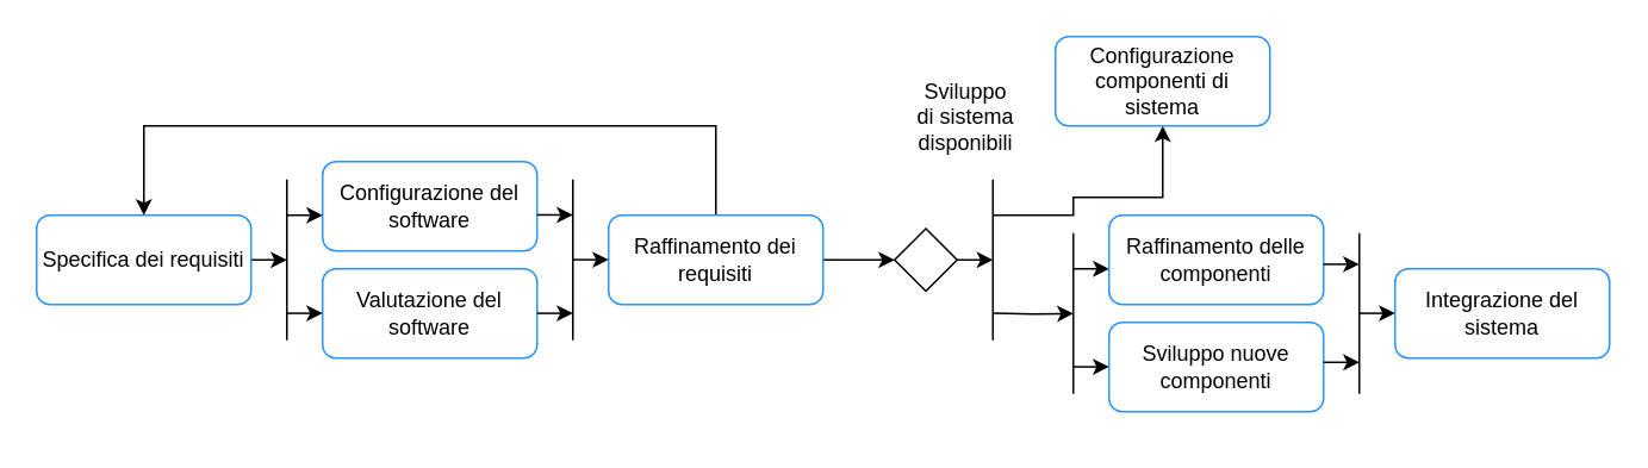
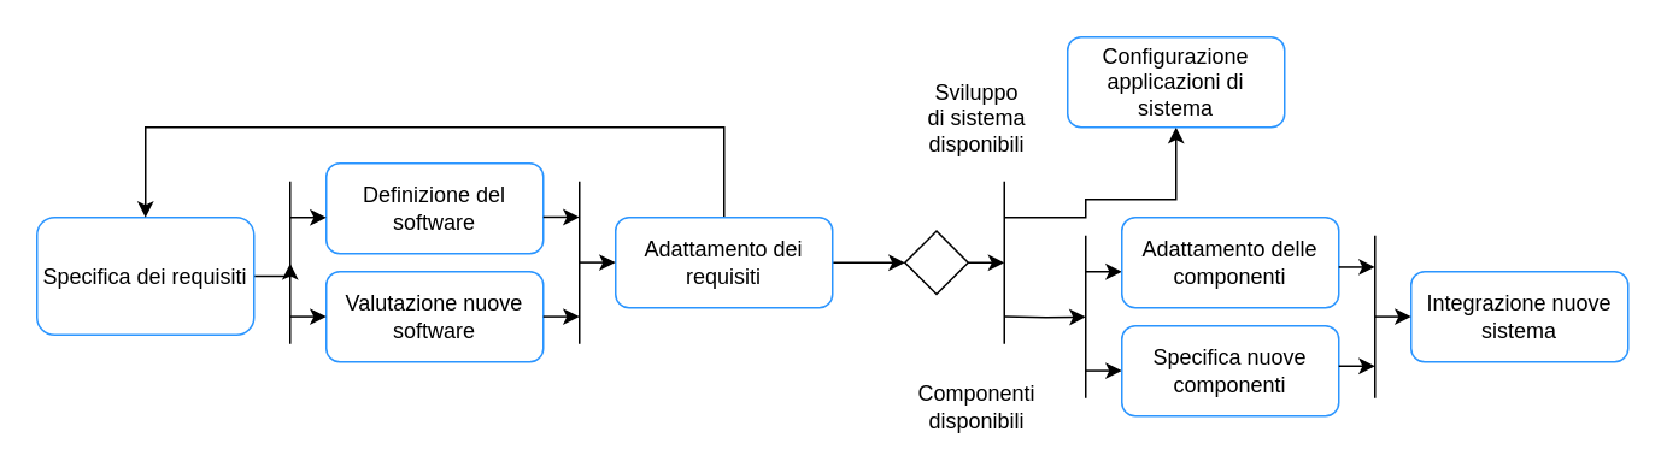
- <mxCell id="31" value="Configurazione componenti di sistema" style="rounded=1;whiteSpace=wrap;html=1;fillColor=none;strokeColor=#2B95FF;" vertex="1" parent="1"><mxGeometry x="590" y="20" width="120" height="50" as="geometry" /></mxCell>
+ <mxCell id="31" value="Configurazione applicazioni di sistema" style="rounded=1;whiteSpace=wrap;html=1;fillColor=none;strokeColor=#2B95FF;" vertex="1" parent="1"><mxGeometry x="590" y="20" width="120" height="50" as="geometry" /></mxCell>
- <mxCell id="4" value="Configurazione del software" style="rounded=1;whiteSpace=wrap;html=1;fillColor=none;strokeColor=#2B95FF;" vertex="1" parent="1"><mxGeometry x="180" y="90" width="120" height="50" as="geometry" /></mxCell>
+ <mxCell id="4" value="Definizione del software" style="rounded=1;whiteSpace=wrap;html=1;fillColor=none;strokeColor=#2B95FF;" vertex="1" parent="1"><mxGeometry x="180" y="90" width="120" height="50" as="geometry" /></mxCell>
- <mxCell id="3" value="Specifica dei requisiti" style="rounded=1;whiteSpace=wrap;html=1;fillColor=none;strokeColor=#2B95FF;" vertex="1" parent="1"><mxGeometry y="120" width="120" height="50" as="geometry" x="20" /></mxCell>
+ <mxCell id="3" value="Specifica dei requisiti" style="rounded=1;whiteSpace=wrap;html=1;fillColor=none;strokeColor=#2B95FF;" vertex="1" parent="1"><mxGeometry x="20" y="120" width="120" height="65" as="geometry" /></mxCell>
- <mxCell id="8" value="Raffinamento dei requisiti" style="rounded=1;whiteSpace=wrap;html=1;fillColor=none;strokeColor=#2B95FF;" vertex="1" parent="1"><mxGeometry x="340" y="120" width="120" height="50" as="geometry" /></mxCell>
+ <mxCell id="8" value="Adattamento dei requisiti" style="rounded=1;whiteSpace=wrap;html=1;fillColor=none;strokeColor=#2B95FF;" vertex="1" parent="1"><mxGeometry x="340" y="120" width="120" height="50" as="geometry" /></mxCell>
- <mxCell id="24" value="Raffinamento delle componenti" style="rounded=1;whiteSpace=wrap;html=1;fillColor=none;strokeColor=#2B95FF;" vertex="1" parent="1"><mxGeometry x="620" y="120" width="120" height="50" as="geometry" /></mxCell>
+ <mxCell id="24" value="Adattamento delle componenti" style="rounded=1;whiteSpace=wrap;html=1;fillColor=none;strokeColor=#2B95FF;" vertex="1" parent="1"><mxGeometry x="620" y="120" width="120" height="50" as="geometry" /></mxCell>
- <mxCell id="5" value="Valutazione del software" style="rounded=1;whiteSpace=wrap;html=1;fillColor=none;strokeColor=#2B95FF;" vertex="1" parent="1"><mxGeometry x="180" y="150" width="120" height="50" as="geometry" /></mxCell>
+ <mxCell id="5" value="Valutazione nuove software" style="rounded=1;whiteSpace=wrap;html=1;fillColor=none;strokeColor=#2B95FF;" vertex="1" parent="1"><mxGeometry x="180" y="150" width="120" height="50" as="geometry" /></mxCell>
- <mxCell id="26" value="Integrazione del sistema" style="rounded=1;whiteSpace=wrap;html=1;fillColor=none;strokeColor=#2B95FF;" vertex="1" parent="1"><mxGeometry x="780" y="150" width="120" height="50" as="geometry" /></mxCell>
+ <mxCell id="26" value="Integrazione nuove sistema" style="rounded=1;whiteSpace=wrap;html=1;fillColor=none;strokeColor=#2B95FF;" vertex="1" parent="1"><mxGeometry x="780" y="150" width="120" height="50" as="geometry" /></mxCell>
- <mxCell id="25" value="Sviluppo nuove componenti" style="rounded=1;whiteSpace=wrap;html=1;fillColor=none;strokeColor=#2B95FF;" vertex="1" parent="1"><mxGeometry x="620" y="180" width="120" height="50" as="geometry" /></mxCell>
+ <mxCell id="25" value="Specifica nuove componenti" style="rounded=1;whiteSpace=wrap;html=1;fillColor=none;strokeColor=#2B95FF;" vertex="1" parent="1"><mxGeometry x="620" y="180" width="120" height="50" as="geometry" /></mxCell>
+ <mxCell id="33" value="Componenti disponibili" style="text;html=1;align=center;verticalAlign=middle;whiteSpace=wrap;rounded=0;" vertex="1" parent="1"><mxGeometry x="510" y="210" width="60" height="30" as="geometry" /></mxCell>
